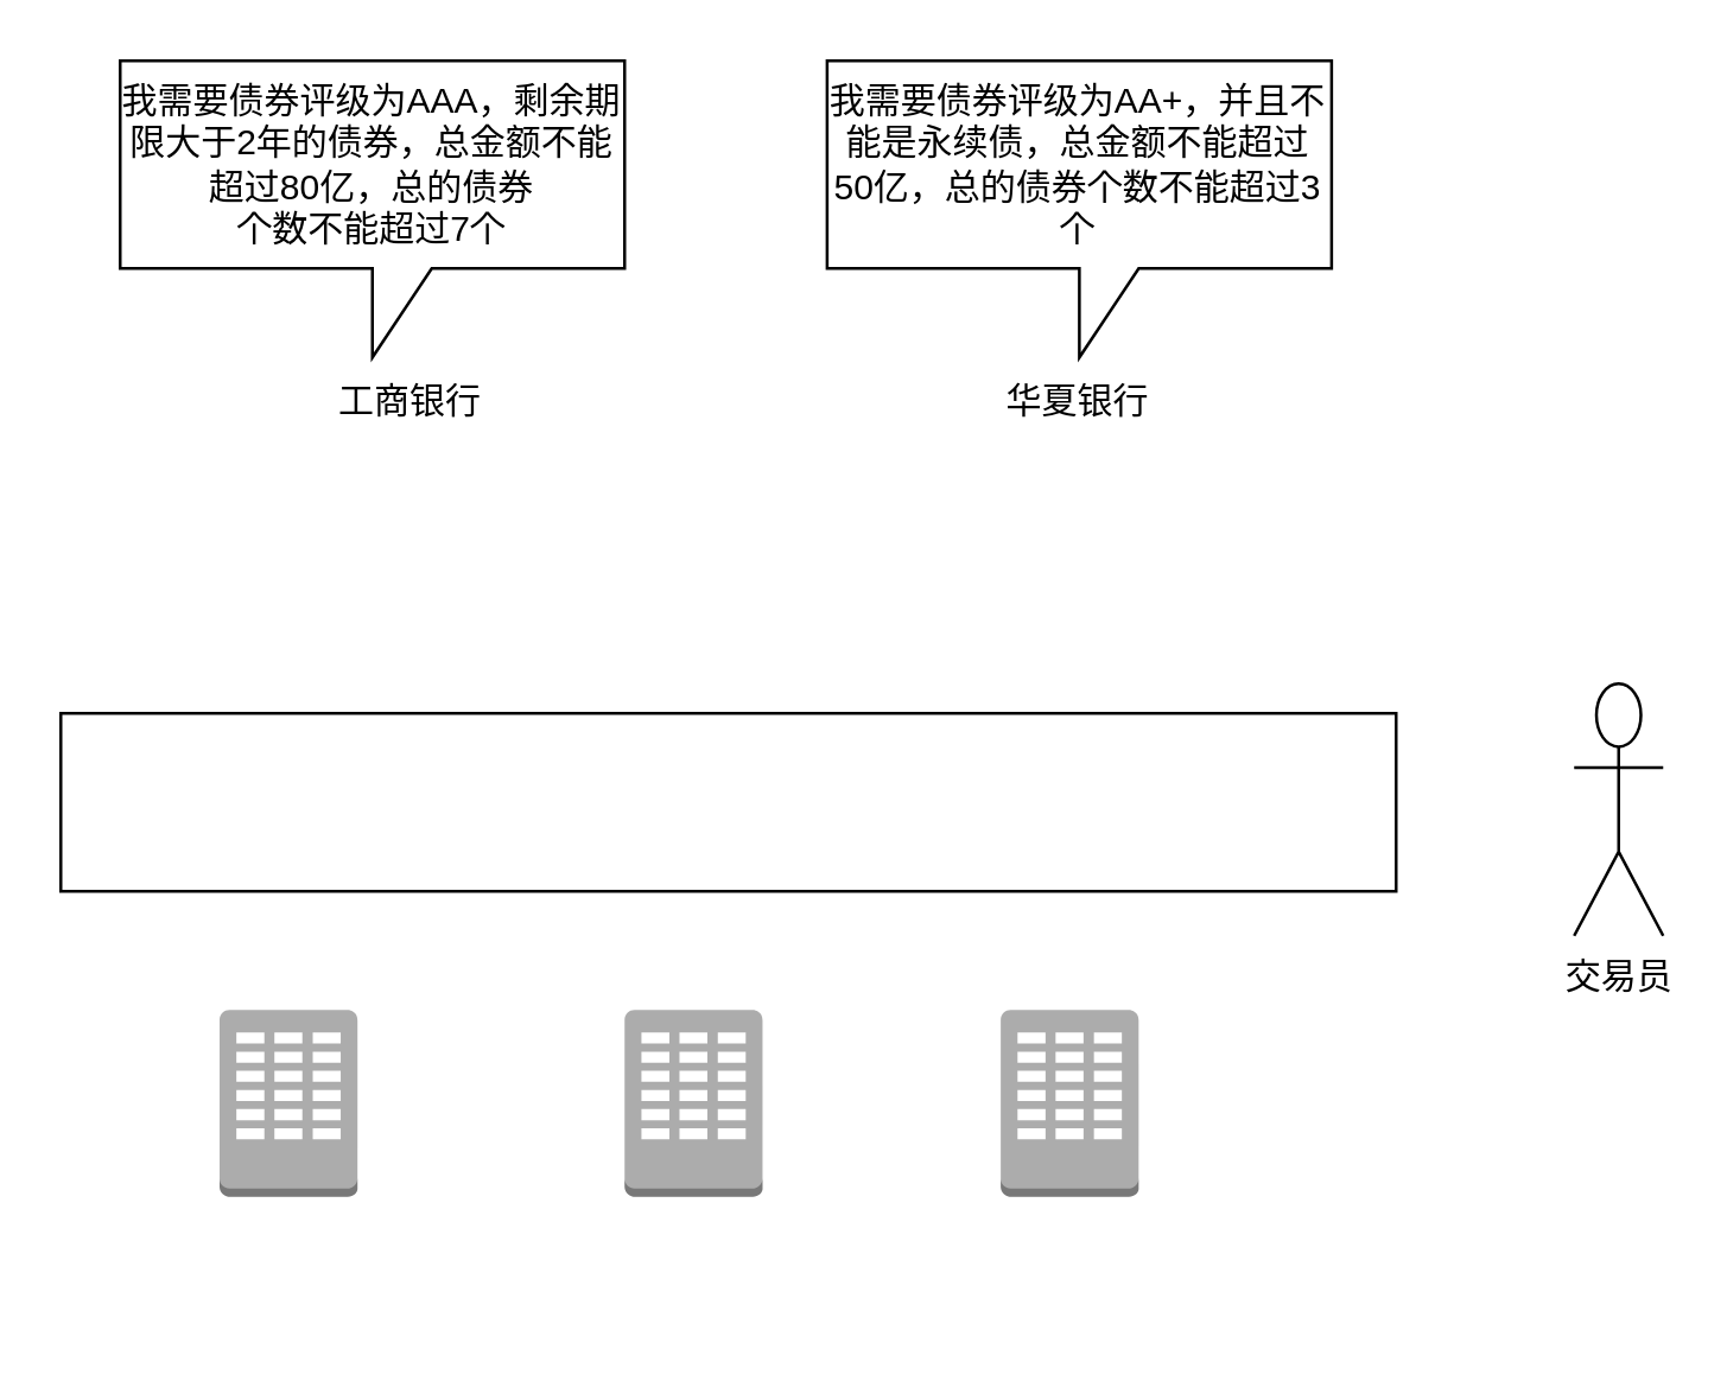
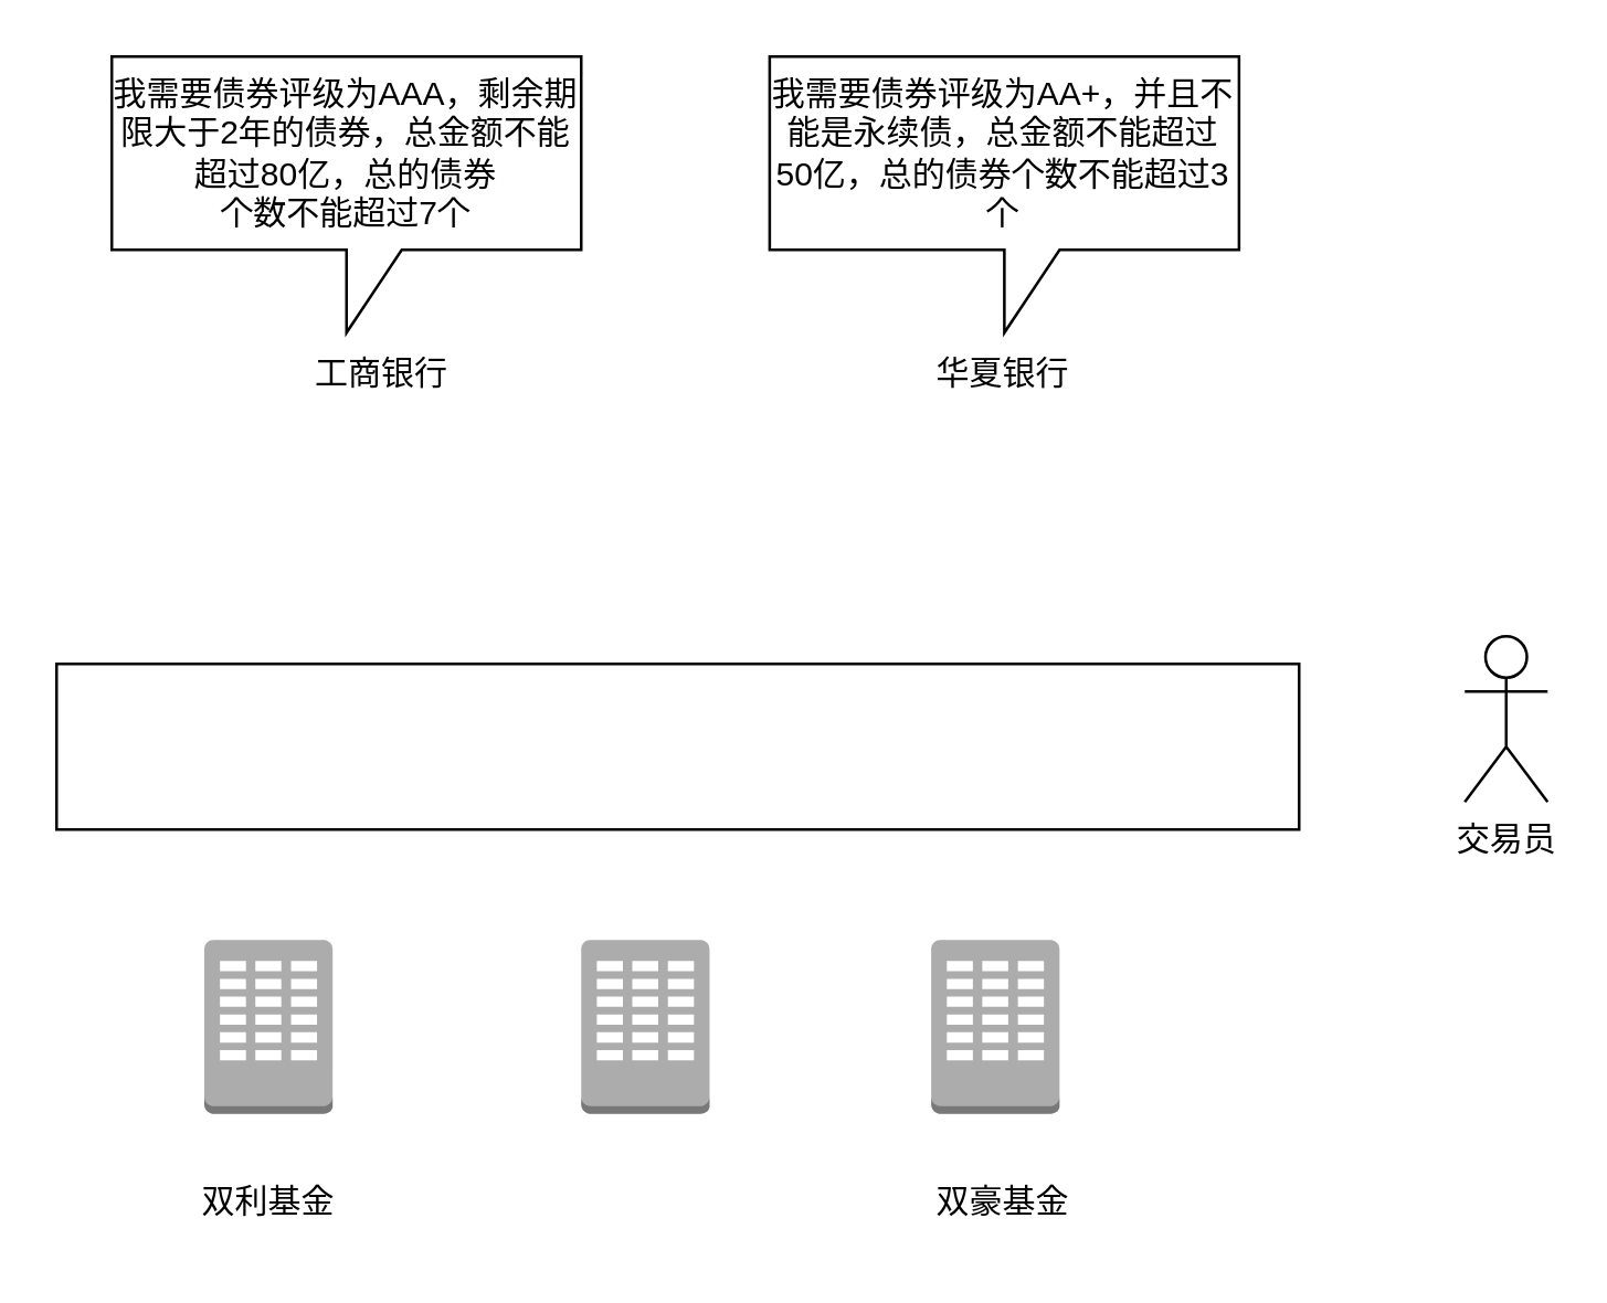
- <mxCell id="14" value="交易员" style="shape=umlActor;verticalLabelPosition=bottom;verticalAlign=top;html=1;outlineConnect=0;" vertex="1" parent="1"><mxGeometry x="530" y="230" width="30" height="85" as="geometry" /></mxCell>
+ <mxCell id="14" value="交易员" style="shape=umlActor;verticalLabelPosition=bottom;verticalAlign=top;html=1;outlineConnect=0;" vertex="1" parent="1"><mxGeometry x="530" y="230" width="30" height="60" as="geometry" /></mxCell>
+ <mxCell id="8" value="双利基金" style="text;html=1;strokeColor=none;fillColor=none;align=center;verticalAlign=middle;whiteSpace=wrap;rounded=0;" vertex="1" parent="1"><mxGeometry x="66.75" y="420" width="60" height="30" as="geometry" /></mxCell>
+ <mxCell id="13" value="双豪基金" style="text;html=1;strokeColor=none;fillColor=none;align=center;verticalAlign=middle;whiteSpace=wrap;rounded=0;" vertex="1" parent="1"><mxGeometry x="333.25" y="420" width="60" height="30" as="geometry" /></mxCell>
